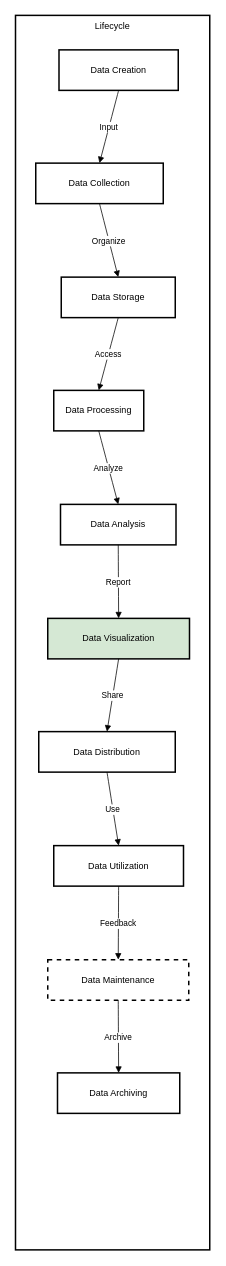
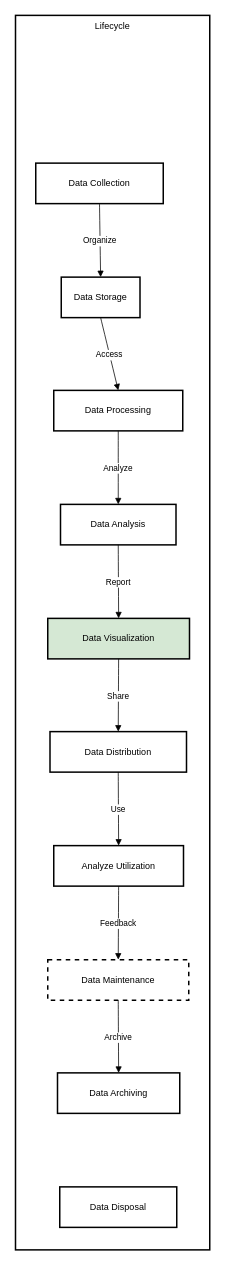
- <mxCell id="3" value="Data Creation" style="whiteSpace=wrap;strokeWidth=2;" vertex="1" parent="2"><mxGeometry x="58" y="46" width="159" height="54" as="geometry" /></mxCell>
- <mxCell id="14" value="Input" style="curved=1;startArrow=none;endArrow=block;exitX=0.5;exitY=0.99;entryX=0.5;entryY=0;" edge="1" parent="2" source="3" target="4"><mxGeometry relative="1" as="geometry"><Array as="points" /></mxGeometry></mxCell>
- <mxCell id="5" value="Data Storage" style="whiteSpace=wrap;strokeWidth=2;" vertex="1" parent="2"><mxGeometry x="61" y="349" width="152" height="54" as="geometry" /></mxCell>
+ <mxCell id="5" value="Data Storage" style="whiteSpace=wrap;strokeWidth=2;" vertex="1" parent="2"><mxGeometry x="61" y="349" width="105" height="54" as="geometry" /></mxCell>
- <mxCell id="6" value="Data Processing" style="whiteSpace=wrap;strokeWidth=2;" vertex="1" parent="2"><mxGeometry x="51" y="500" width="120" height="54" as="geometry" /></mxCell>
+ <mxCell id="6" value="Data Processing" style="whiteSpace=wrap;strokeWidth=2;" vertex="1" parent="2"><mxGeometry x="51" y="500" width="172" height="54" as="geometry" /></mxCell>
- <mxCell id="9" value="Data Distribution" style="whiteSpace=wrap;strokeWidth=2;" vertex="1" parent="2"><mxGeometry x="31" y="955" width="182" height="54" as="geometry" /></mxCell>
+ <mxCell id="9" value="Data Distribution" style="whiteSpace=wrap;strokeWidth=2;" vertex="1" parent="2"><mxGeometry x="46" y="955" width="182" height="54" as="geometry" /></mxCell>
- <mxCell id="10" value="Data Utilization" style="whiteSpace=wrap;strokeWidth=2;" vertex="1" parent="2"><mxGeometry x="51" y="1107" width="173" height="54" as="geometry" /></mxCell>
+ <mxCell id="10" value="Analyze Utilization" style="whiteSpace=wrap;strokeWidth=2;" vertex="1" parent="2"><mxGeometry x="51" y="1107" width="173" height="54" as="geometry" /></mxCell>
+ <mxCell id="13" value="Data Disposal" style="whiteSpace=wrap;strokeWidth=2;" vertex="1" parent="2"><mxGeometry x="59" y="1562" width="156" height="54" as="geometry" /></mxCell>
